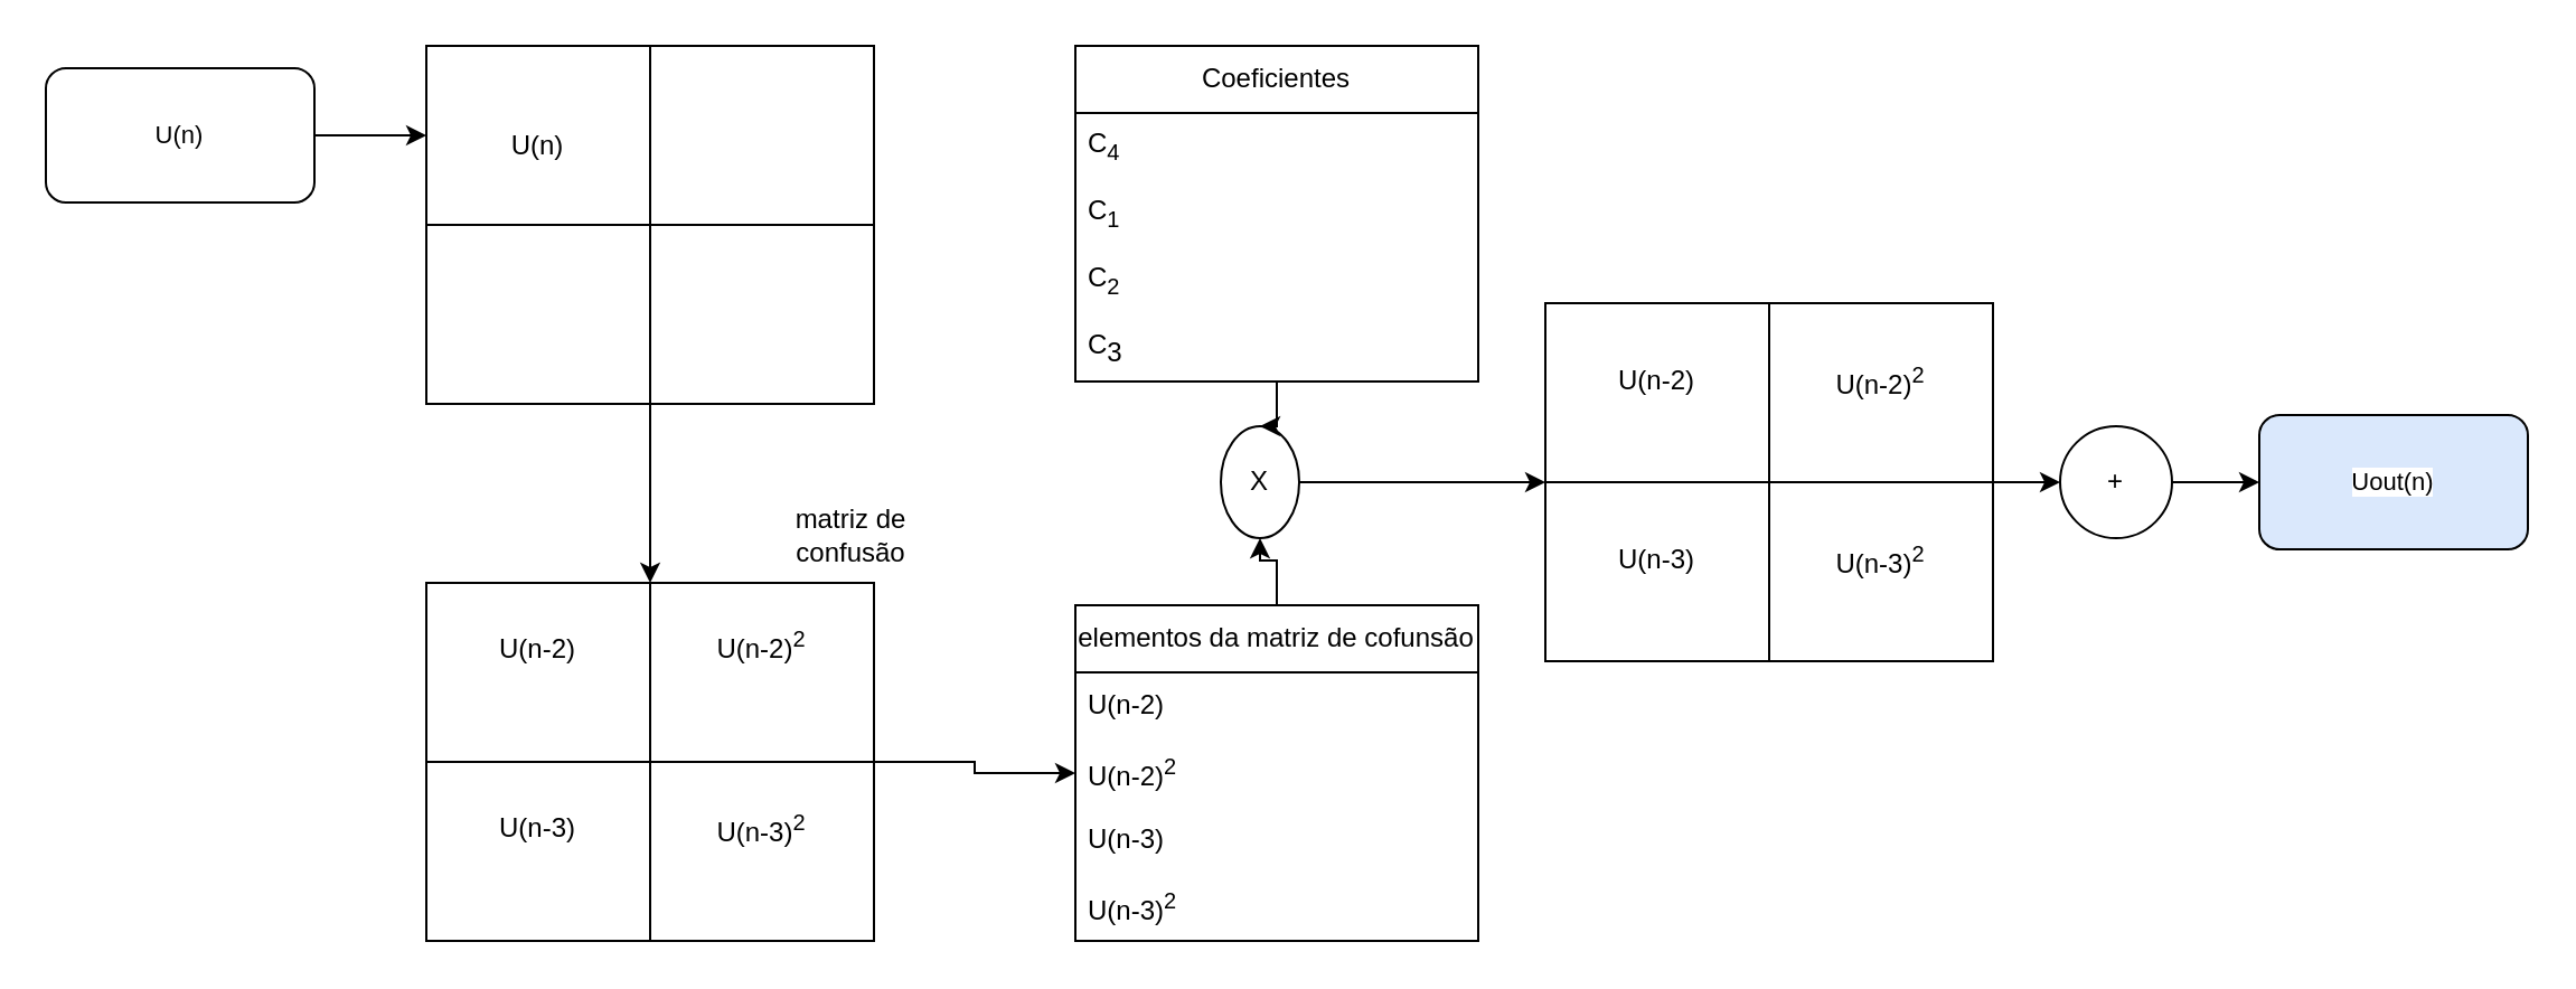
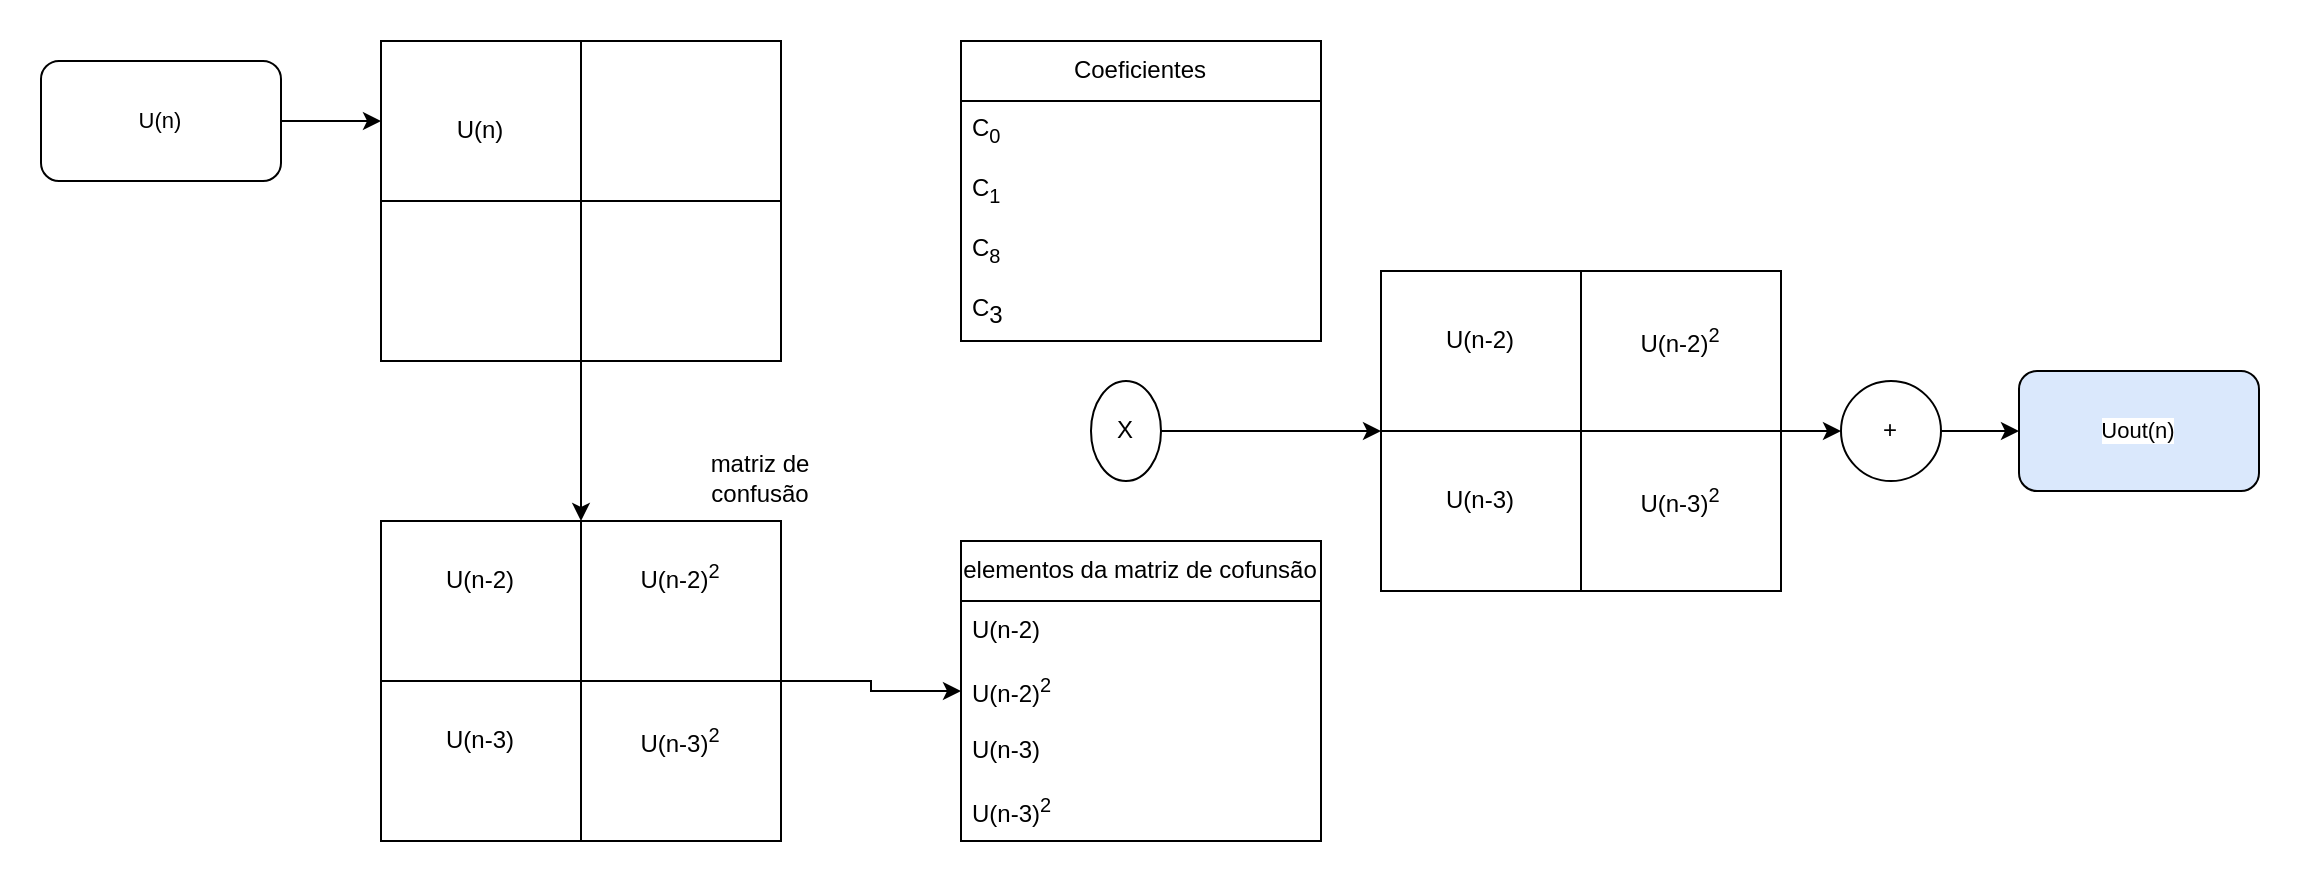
- <mxCell id="23" value="&lt;div style=&quot;text-align: center;&quot;&gt;C&lt;sub&gt;4&lt;/sub&gt;&lt;/div&gt;" style="text;strokeColor=none;fillColor=none;align=left;verticalAlign=middle;spacingLeft=4;spacingRight=4;overflow=hidden;points=[[0,0.5],[1,0.5]];portConstraint=eastwest;rotatable=0;whiteSpace=wrap;html=1;" parent="22" vertex="1"><mxGeometry y="30" width="180" height="30" as="geometry" /></mxCell>
+ <mxCell id="23" value="&lt;div style=&quot;text-align: center;&quot;&gt;C&lt;sub&gt;0&lt;/sub&gt;&lt;/div&gt;" style="text;strokeColor=none;fillColor=none;align=left;verticalAlign=middle;spacingLeft=4;spacingRight=4;overflow=hidden;points=[[0,0.5],[1,0.5]];portConstraint=eastwest;rotatable=0;whiteSpace=wrap;html=1;" parent="22" vertex="1"><mxGeometry y="30" width="180" height="30" as="geometry" /></mxCell>
- <mxCell id="25" value="&lt;span style=&quot;text-align: center;&quot;&gt;C&lt;/span&gt;&lt;sub style=&quot;text-align: center;&quot;&gt;2&lt;/sub&gt;" style="text;strokeColor=none;fillColor=none;align=left;verticalAlign=middle;spacingLeft=4;spacingRight=4;overflow=hidden;points=[[0,0.5],[1,0.5]];portConstraint=eastwest;rotatable=0;whiteSpace=wrap;html=1;" parent="22" vertex="1"><mxGeometry y="90" width="180" height="30" as="geometry" /></mxCell>
+ <mxCell id="25" value="&lt;span style=&quot;text-align: center;&quot;&gt;C&lt;/span&gt;&lt;sub style=&quot;text-align: center;&quot;&gt;8&lt;/sub&gt;" style="text;strokeColor=none;fillColor=none;align=left;verticalAlign=middle;spacingLeft=4;spacingRight=4;overflow=hidden;points=[[0,0.5],[1,0.5]];portConstraint=eastwest;rotatable=0;whiteSpace=wrap;html=1;" parent="22" vertex="1"><mxGeometry y="90" width="180" height="30" as="geometry" /></mxCell>
- <mxCell id="21" style="edgeStyle=orthogonalEdgeStyle;rounded=0;orthogonalLoop=1;jettySize=auto;html=1;entryX=0.5;entryY=0;entryDx=0;entryDy=0;" edge="1" parent="1" source="22" target="20"><mxGeometry relative="1" as="geometry" /></mxCell>
- <mxCell id="13" style="edgeStyle=orthogonalEdgeStyle;rounded=0;orthogonalLoop=1;jettySize=auto;html=1;exitX=0.5;exitY=0;exitDx=0;exitDy=0;" parent="1" source="14" target="20" edge="1"><mxGeometry relative="1" as="geometry" /></mxCell>
